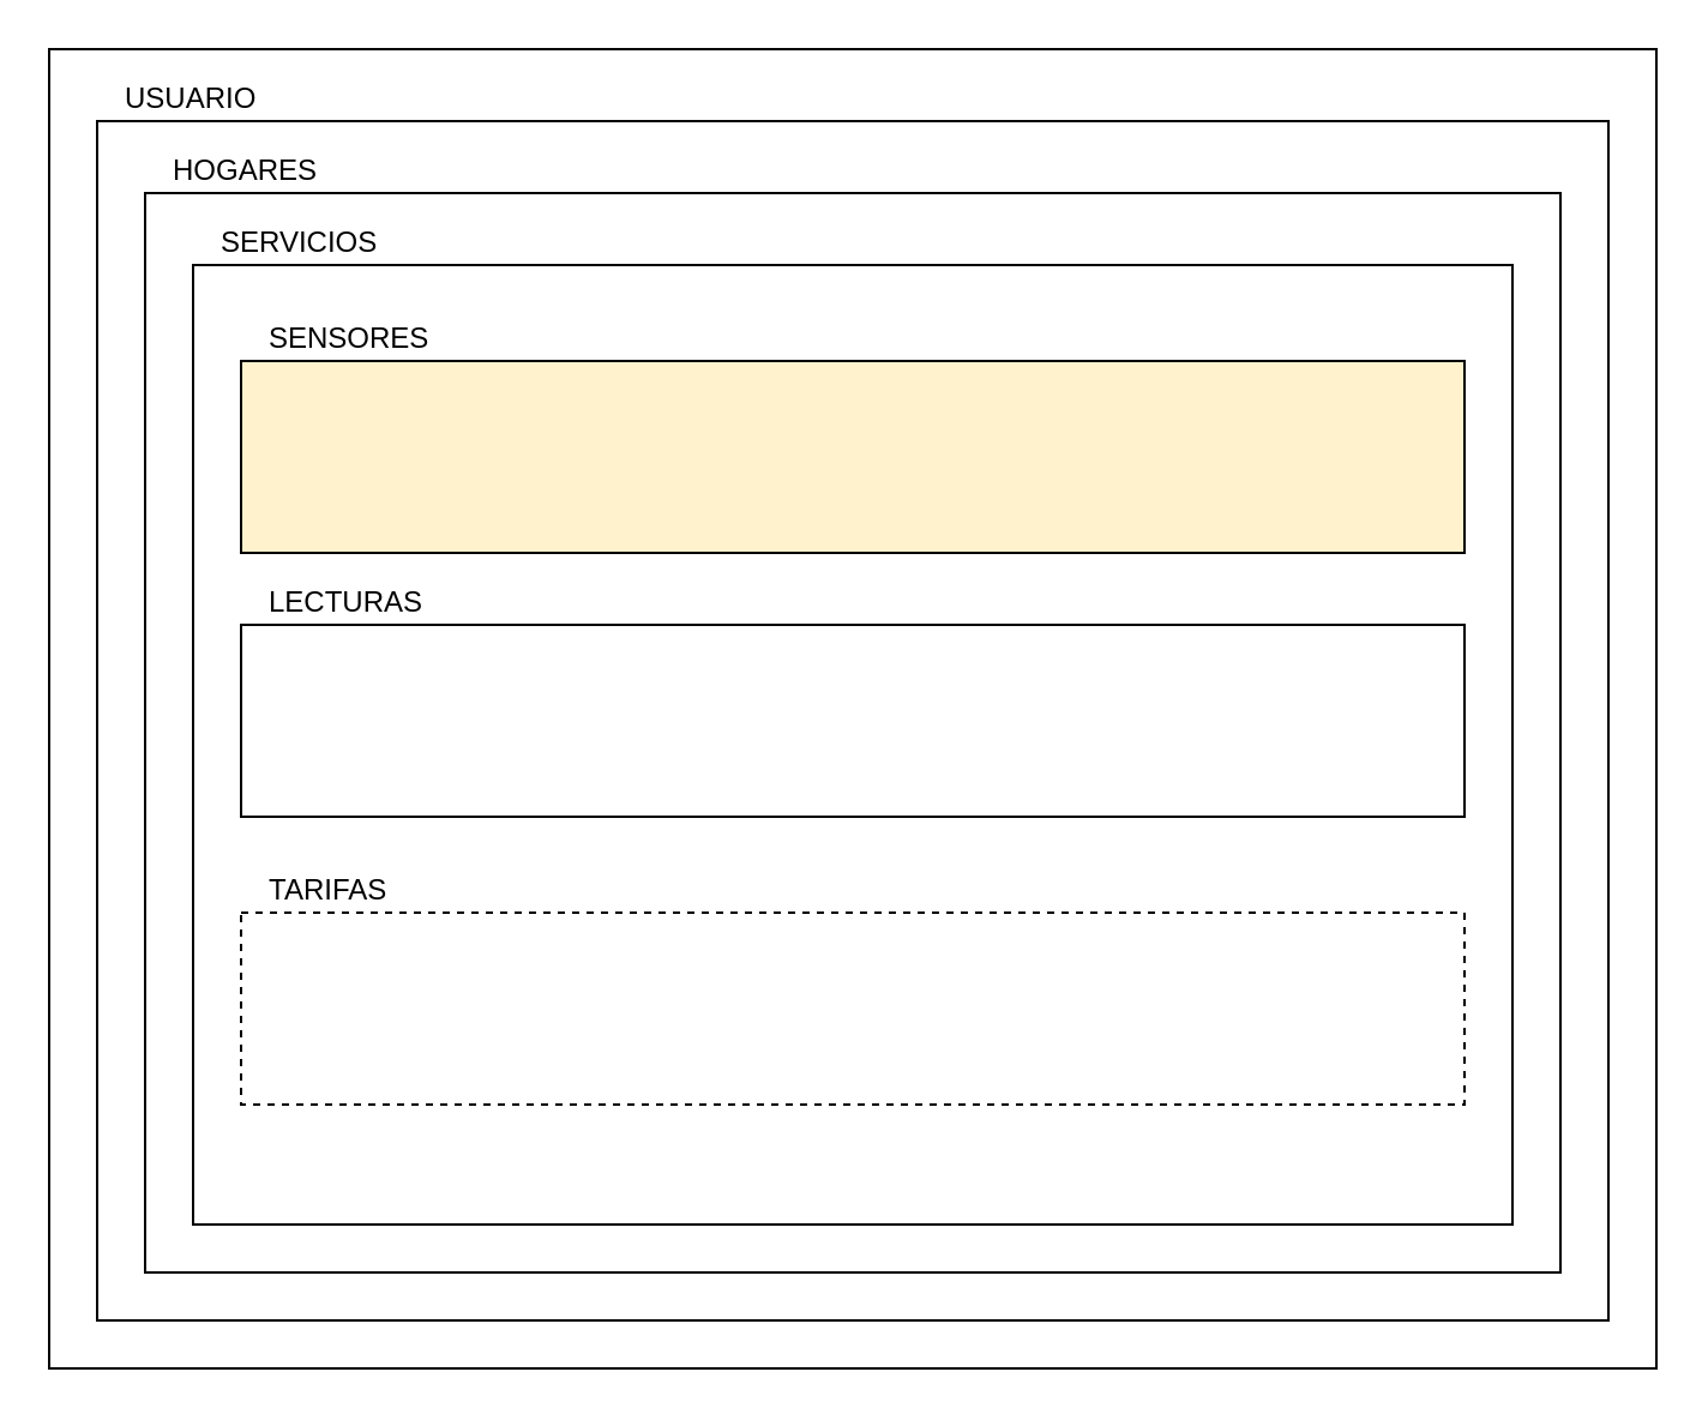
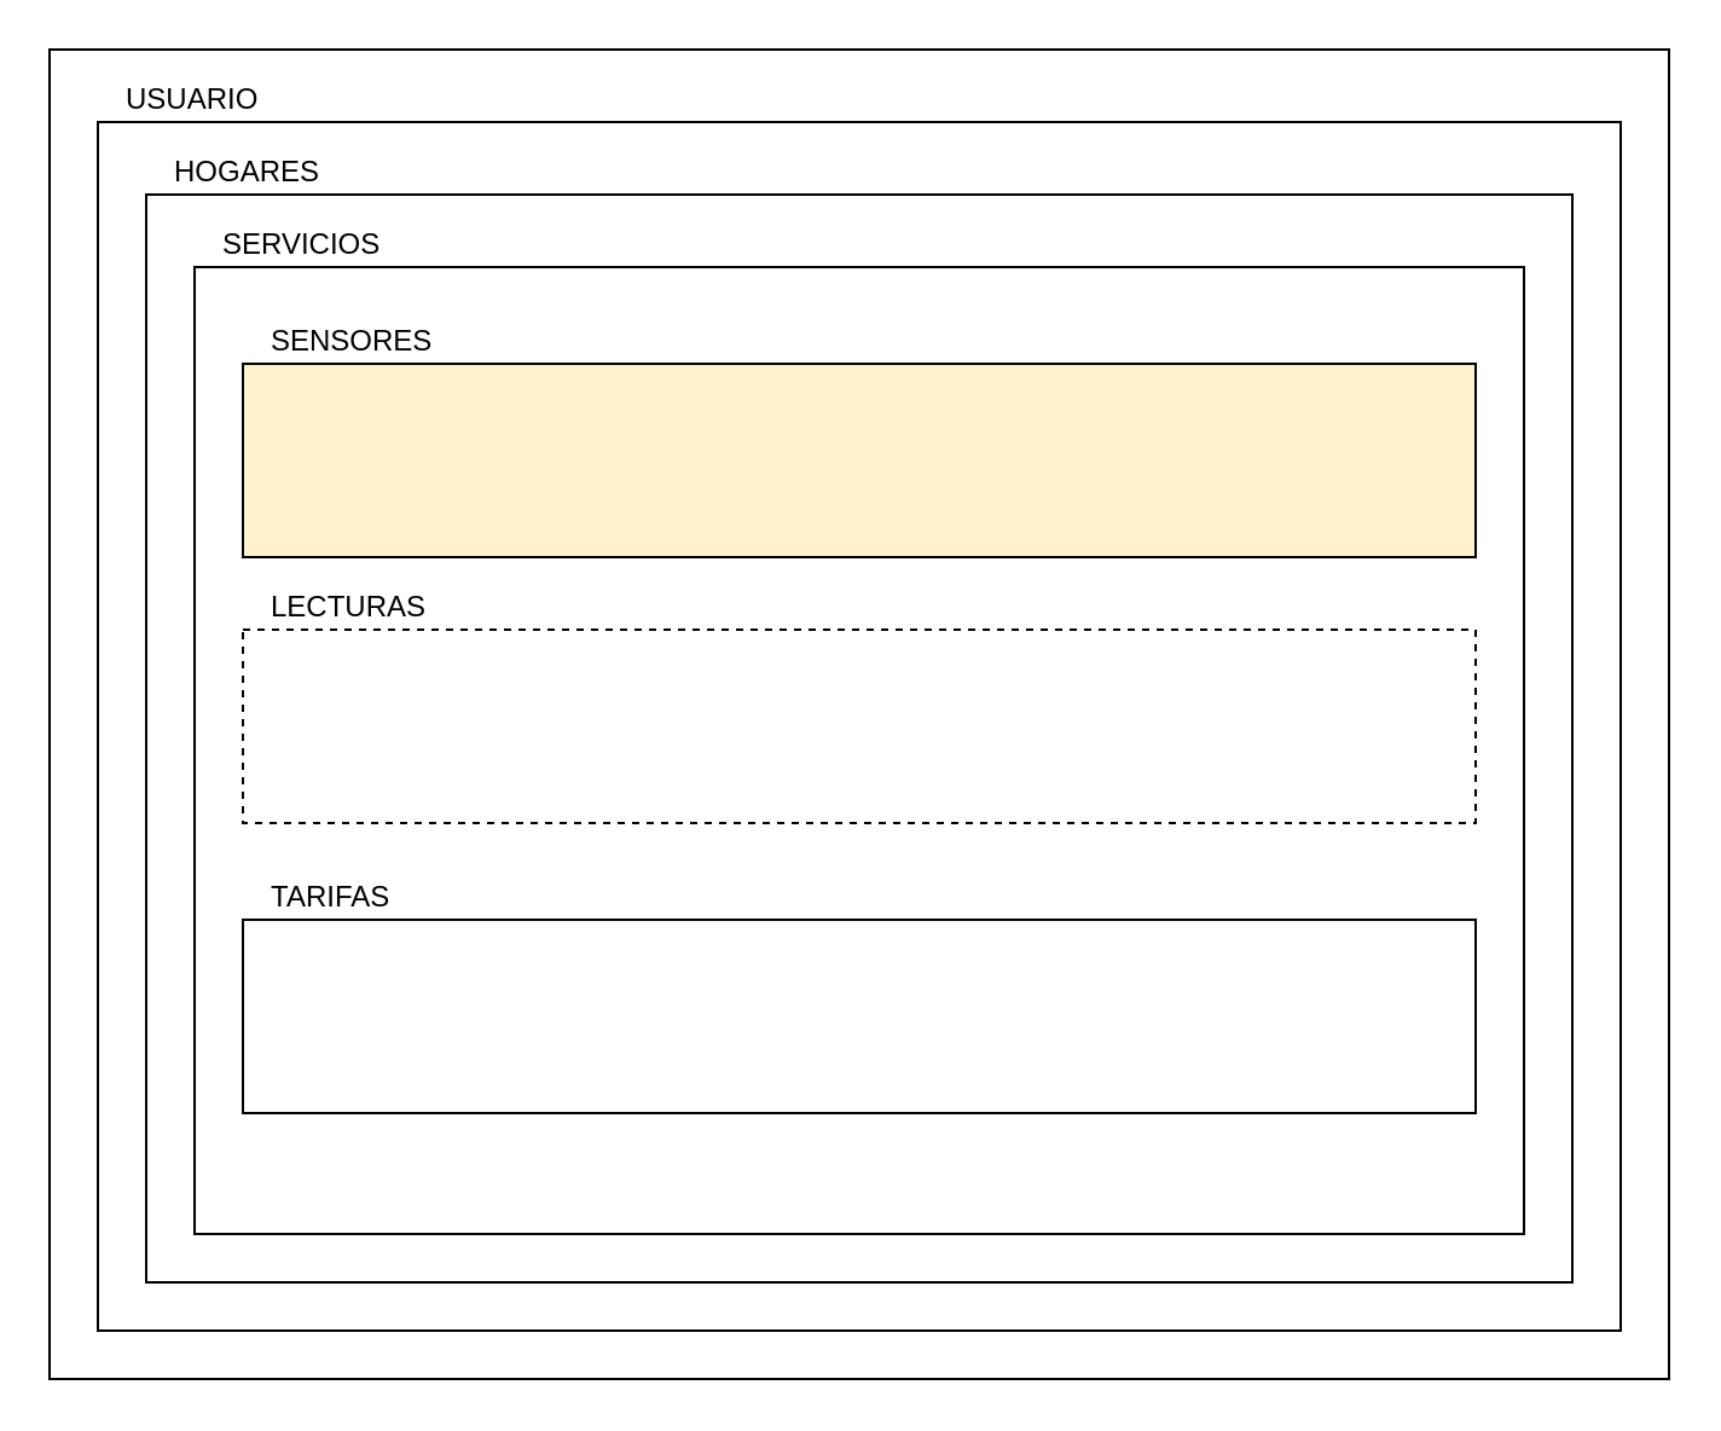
- <mxCell id="7" value="LECTURAS" style="whiteSpace=wrap;html=1;align=left;verticalAlign=bottom;spacingLeft=10;spacingTop=0;labelPosition=center;verticalLabelPosition=top;" parent="1" vertex="1"><mxGeometry x="100" y="260" width="510" height="80" as="geometry" /></mxCell>
+ <mxCell id="7" value="LECTURAS" style="whiteSpace=wrap;html=1;align=left;verticalAlign=bottom;spacingLeft=10;spacingTop=0;labelPosition=center;verticalLabelPosition=top;dashed=1;" parent="1" vertex="1"><mxGeometry x="100" y="260" width="510" height="80" as="geometry" /></mxCell>
- <mxCell id="8" value="TARIFAS" style="whiteSpace=wrap;html=1;align=left;verticalAlign=bottom;spacingLeft=10;spacingTop=0;labelPosition=center;verticalLabelPosition=top;dashed=1;" parent="1" vertex="1"><mxGeometry x="100" y="380" width="510" height="80" as="geometry" /></mxCell>
+ <mxCell id="8" value="TARIFAS" style="whiteSpace=wrap;html=1;align=left;verticalAlign=bottom;spacingLeft=10;spacingTop=0;labelPosition=center;verticalLabelPosition=top;" parent="1" vertex="1"><mxGeometry x="100" y="380" width="510" height="80" as="geometry" /></mxCell>
